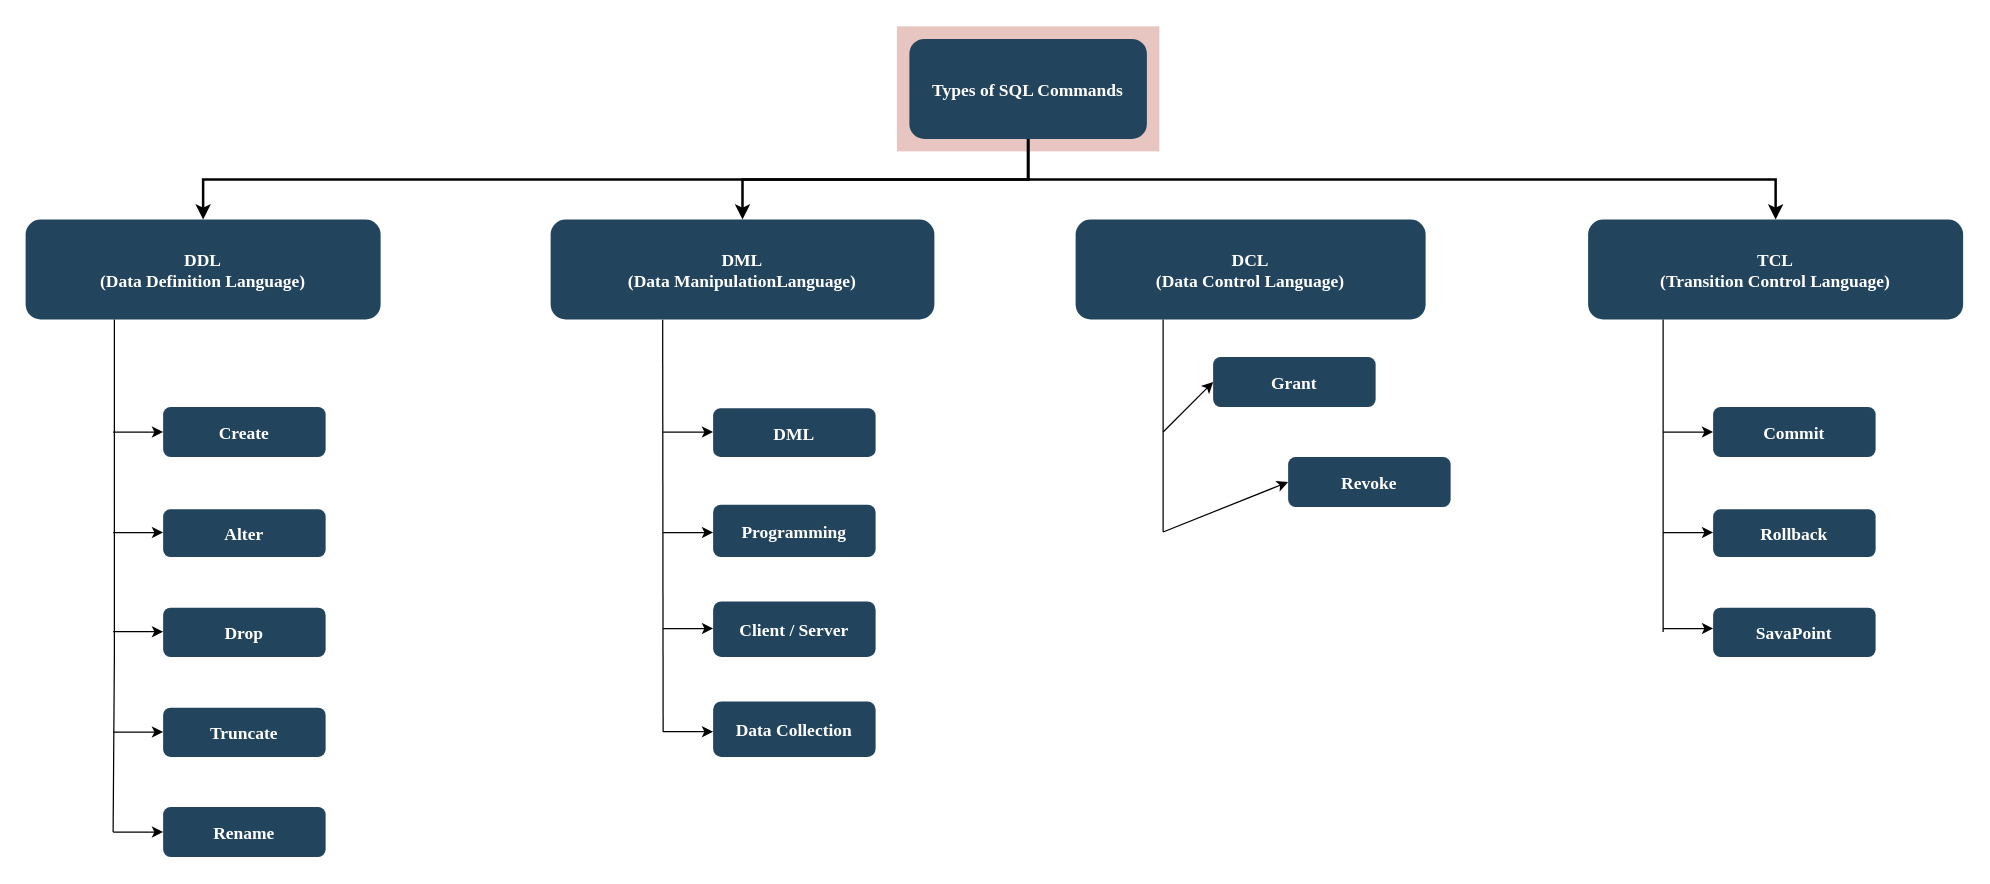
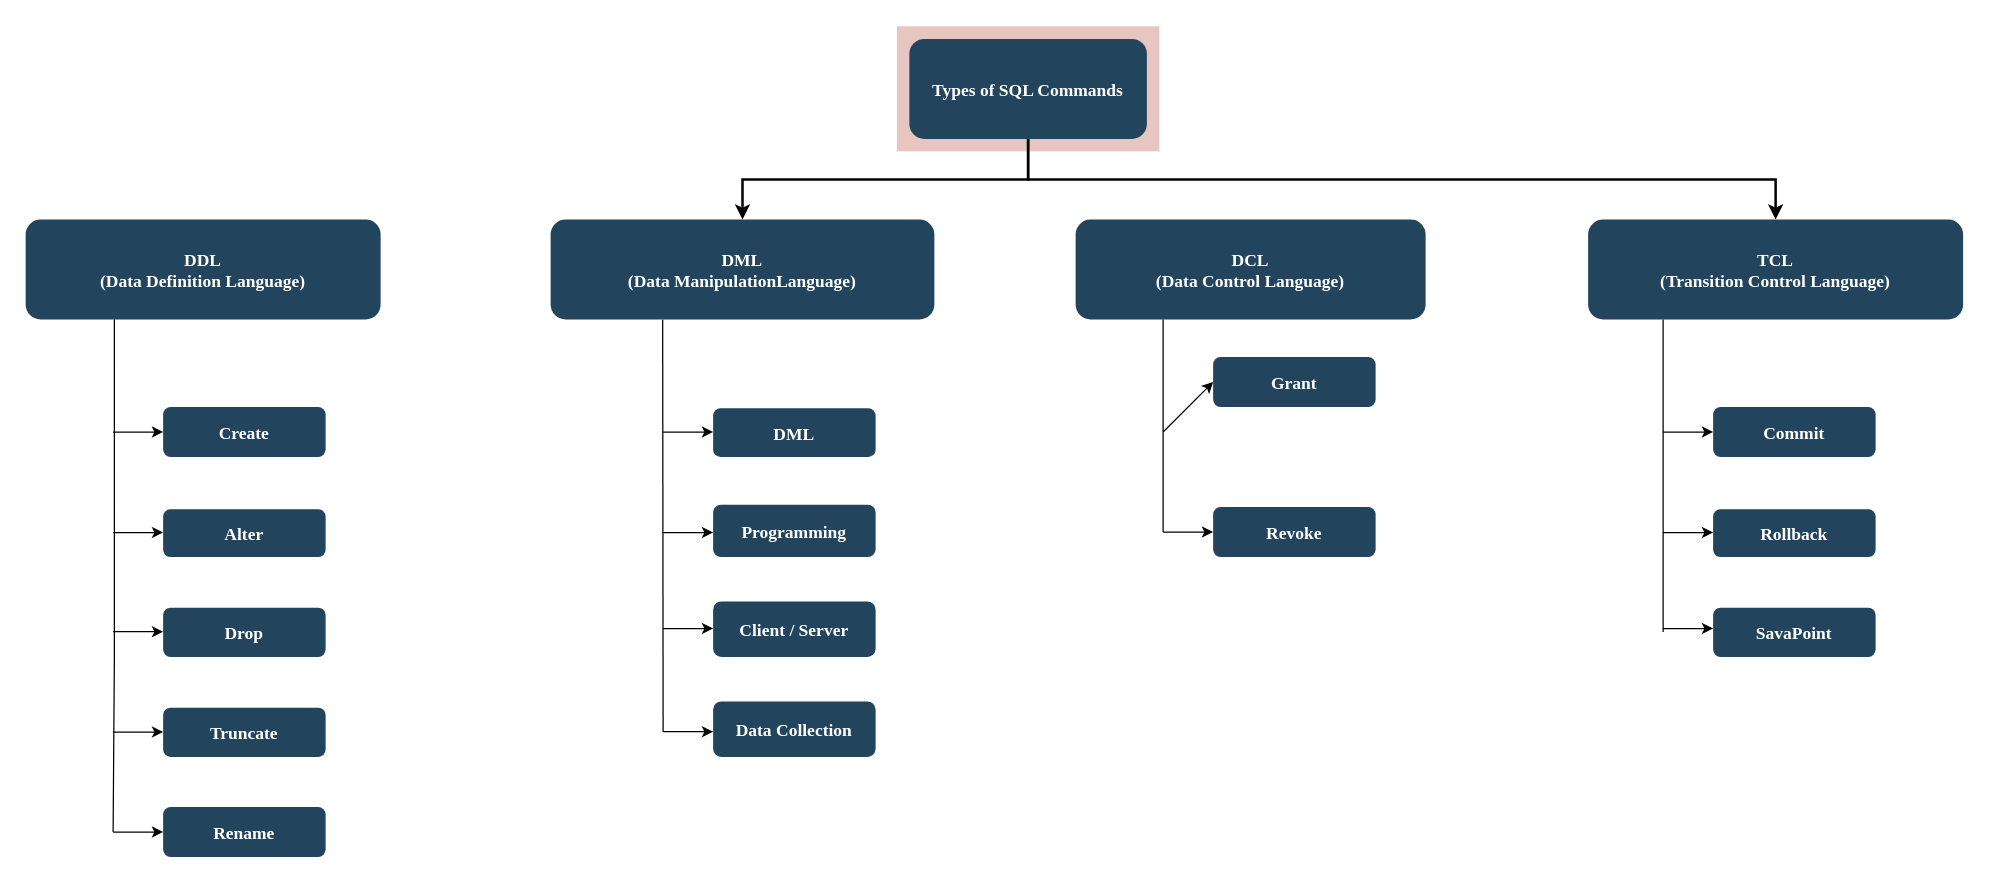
- <mxCell id="24" value="" style="edgeStyle=elbowEdgeStyle;elbow=vertical;strokeWidth=2;rounded=0" parent="1" source="3" target="8" edge="1"><mxGeometry x="-23" y="135.5" width="100" height="100" as="geometry"><mxPoint x="-53" y="80.5" as="sourcePoint" /><mxPoint x="47" y="-19.5" as="targetPoint" /></mxGeometry></mxCell>
- <mxCell id="19" value="Revoke" style="rounded=1;fillColor=#23445D;gradientColor=none;strokeColor=none;fontColor=#FFFFFF;fontStyle=1;fontFamily=Tahoma;fontSize=14" parent="1" vertex="1"><mxGeometry x="1030" y="365" width="130" height="40" as="geometry" /></mxCell>
+ <mxCell id="19" value="Revoke" style="rounded=1;fillColor=#23445D;gradientColor=none;strokeColor=none;fontColor=#FFFFFF;fontStyle=1;fontFamily=Tahoma;fontSize=14" parent="1" vertex="1"><mxGeometry x="970" y="405" width="130" height="40" as="geometry" /></mxCell>
